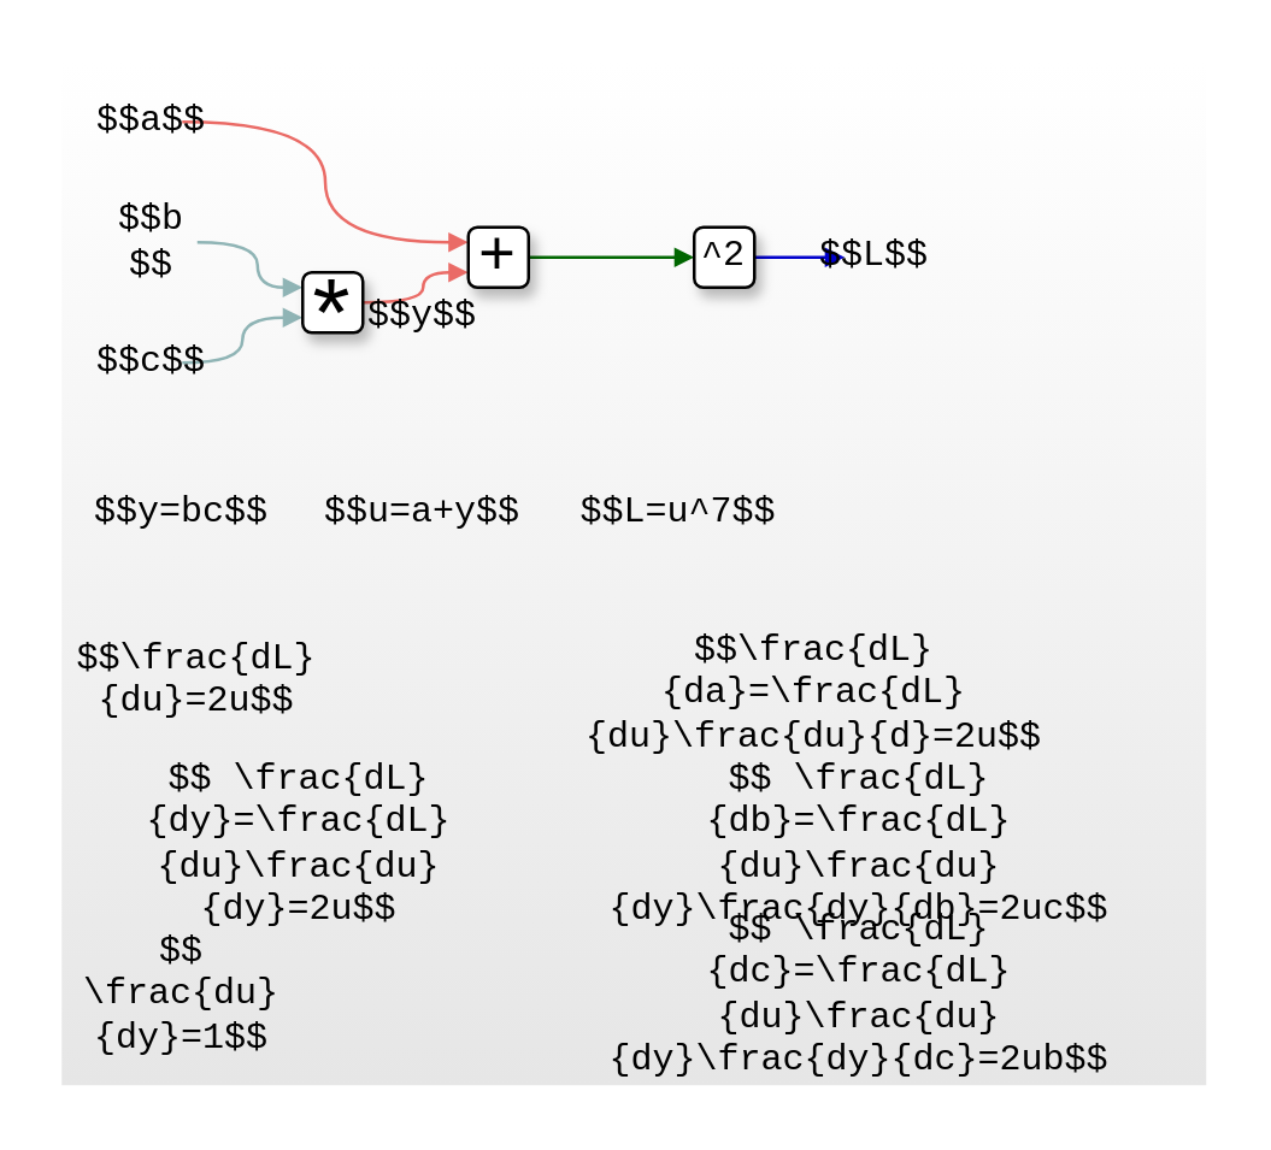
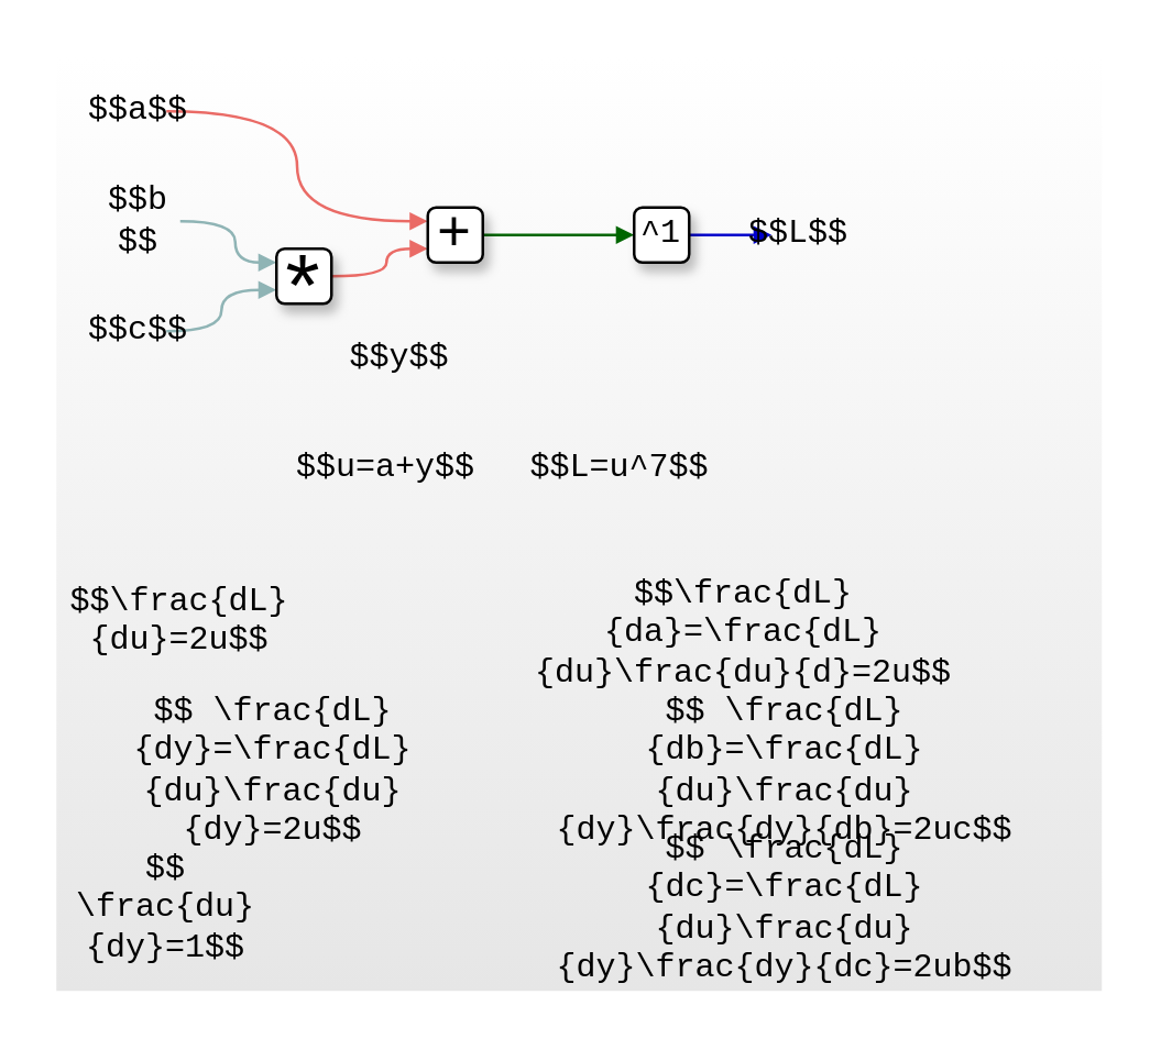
- <mxCell id="17" value="^2" style="text;html=1;strokeColor=none;fillColor=none;align=center;verticalAlign=middle;whiteSpace=wrap;rounded=0;fontFamily=Courier New;" vertex="1" parent="1"><mxGeometry x="235" y="82.5" width="10" height="5" as="geometry" /></mxCell>
+ <mxCell id="17" value="^1" style="text;html=1;strokeColor=none;fillColor=none;align=center;verticalAlign=middle;whiteSpace=wrap;rounded=0;fontFamily=Courier New;" vertex="1" parent="1"><mxGeometry x="235" y="82.5" width="10" height="5" as="geometry" /></mxCell>
- <mxCell id="19" value="$$y$$" style="text;html=1;strokeColor=none;fillColor=none;align=center;verticalAlign=middle;whiteSpace=wrap;rounded=0;fontFamily=Courier New;" vertex="1" parent="1"><mxGeometry x="130" y="95" width="20" height="20" as="geometry" /></mxCell>
+ <mxCell id="19" value="$$y$$" style="text;html=1;strokeColor=none;fillColor=none;align=center;verticalAlign=middle;whiteSpace=wrap;rounded=0;fontFamily=Courier New;" vertex="1" parent="1"><mxGeometry x="135" y="120" width="20" height="20" as="geometry" /></mxCell>
- <mxCell id="23" value="$$y=bc$$" style="text;html=1;strokeColor=none;fillColor=none;align=center;verticalAlign=middle;whiteSpace=wrap;rounded=0;fontFamily=Courier New;" vertex="1" parent="1"><mxGeometry x="40" y="160" width="40" height="20" as="geometry" /></mxCell>
